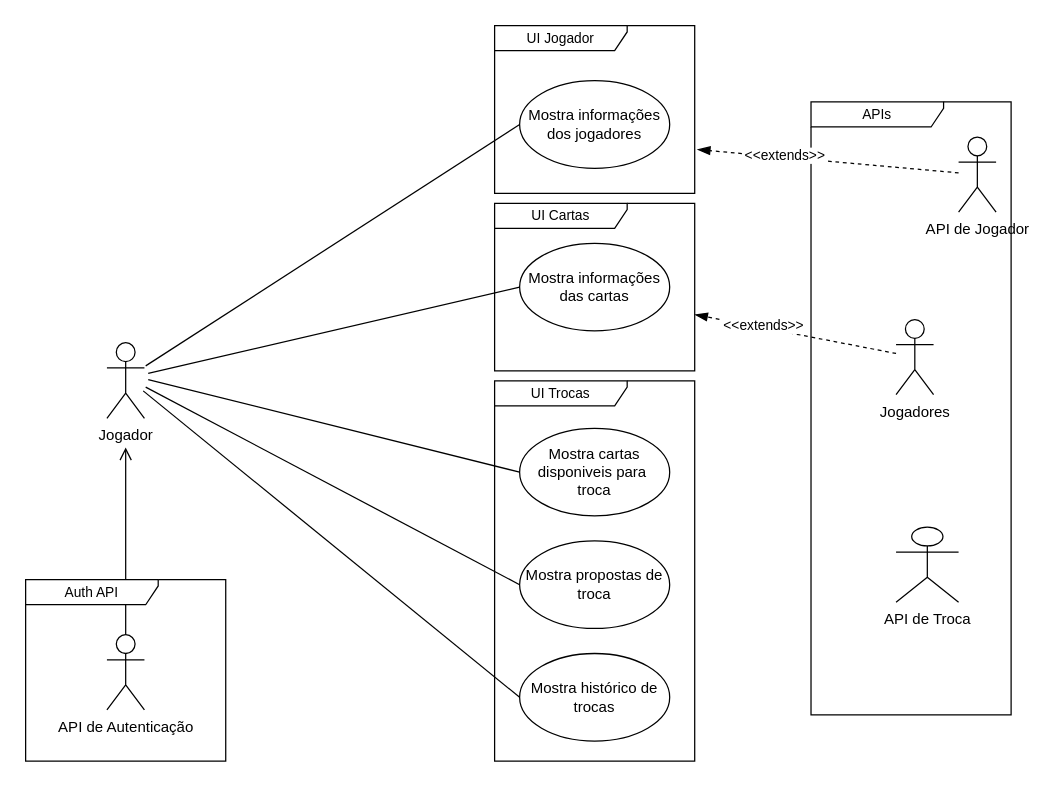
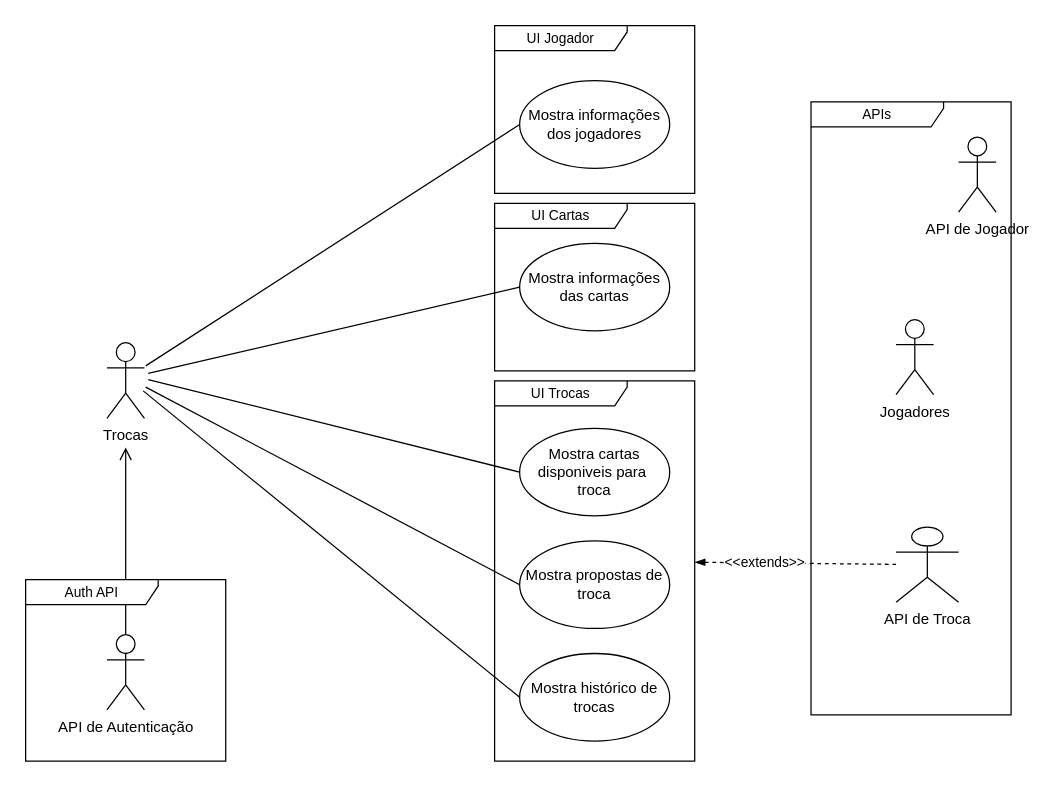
- <mxCell id="18" style="edgeStyle=none;curved=1;rounded=0;orthogonalLoop=1;jettySize=auto;html=1;entryX=1.013;entryY=0.739;entryDx=0;entryDy=0;entryPerimeter=0;fontSize=12;startSize=8;endSize=8;endArrow=blockThin;endFill=1;dashed=1;" parent="1" source="15" target="13" edge="1"><mxGeometry relative="1" as="geometry" /></mxCell>
- <mxCell id="19" value="&amp;lt;&amp;lt;extends&amp;gt;&amp;gt;" style="edgeLabel;html=1;align=center;verticalAlign=middle;resizable=0;points=[];" parent="18" vertex="1" connectable="0"><mxGeometry x="0.45" y="-2" relative="1" as="geometry"><mxPoint x="12" y="1" as="offset" /></mxGeometry></mxCell>
- <mxCell id="22" style="edgeStyle=none;curved=1;rounded=0;orthogonalLoop=1;jettySize=auto;html=1;entryX=1;entryY=0.664;entryDx=0;entryDy=0;entryPerimeter=0;fontSize=12;startSize=8;endSize=8;endArrow=blockThin;endFill=1;dashed=1;" parent="1" source="16" target="27" edge="1"><mxGeometry relative="1" as="geometry" /></mxCell>
- <mxCell id="23" value="&amp;lt;&amp;lt;extends&amp;gt;&amp;gt;" style="edgeLabel;html=1;align=center;verticalAlign=middle;resizable=0;points=[];" parent="22" vertex="1" connectable="0"><mxGeometry x="0.348" relative="1" as="geometry"><mxPoint x="2" y="-2" as="offset" /></mxGeometry></mxCell>
- <mxCell id="6" value="Jogador&lt;div&gt;&lt;br&gt;&lt;/div&gt;" style="shape=umlActor;verticalLabelPosition=bottom;verticalAlign=top;html=1;outlineConnect=0;labelBackgroundColor=none;" parent="1" vertex="1"><mxGeometry x="85" y="273.5" width="30" height="60.5" as="geometry" /></mxCell>
+ <mxCell id="6" value="Trocas&lt;div&gt;&lt;br&gt;&lt;/div&gt;" style="shape=umlActor;verticalLabelPosition=bottom;verticalAlign=top;html=1;outlineConnect=0;labelBackgroundColor=none;" parent="1" vertex="1"><mxGeometry x="85" y="273.5" width="30" height="60.5" as="geometry" /></mxCell>
+ <mxCell id="20" style="edgeStyle=none;curved=1;rounded=0;orthogonalLoop=1;jettySize=auto;html=1;entryX=1;entryY=0.477;entryDx=0;entryDy=0;entryPerimeter=0;fontSize=12;endArrow=blockThin;endFill=1;dashed=1;" parent="1" source="17" target="26" edge="1"><mxGeometry relative="1" as="geometry" /></mxCell>
+ <mxCell id="21" value="&amp;lt;&amp;lt;extends&amp;gt;&amp;gt;" style="edgeLabel;html=1;align=center;verticalAlign=middle;resizable=0;points=[];" parent="20" vertex="1" connectable="0"><mxGeometry x="0.293" y="1" relative="1" as="geometry"><mxPoint x="-1" y="-2" as="offset" /></mxGeometry></mxCell>
